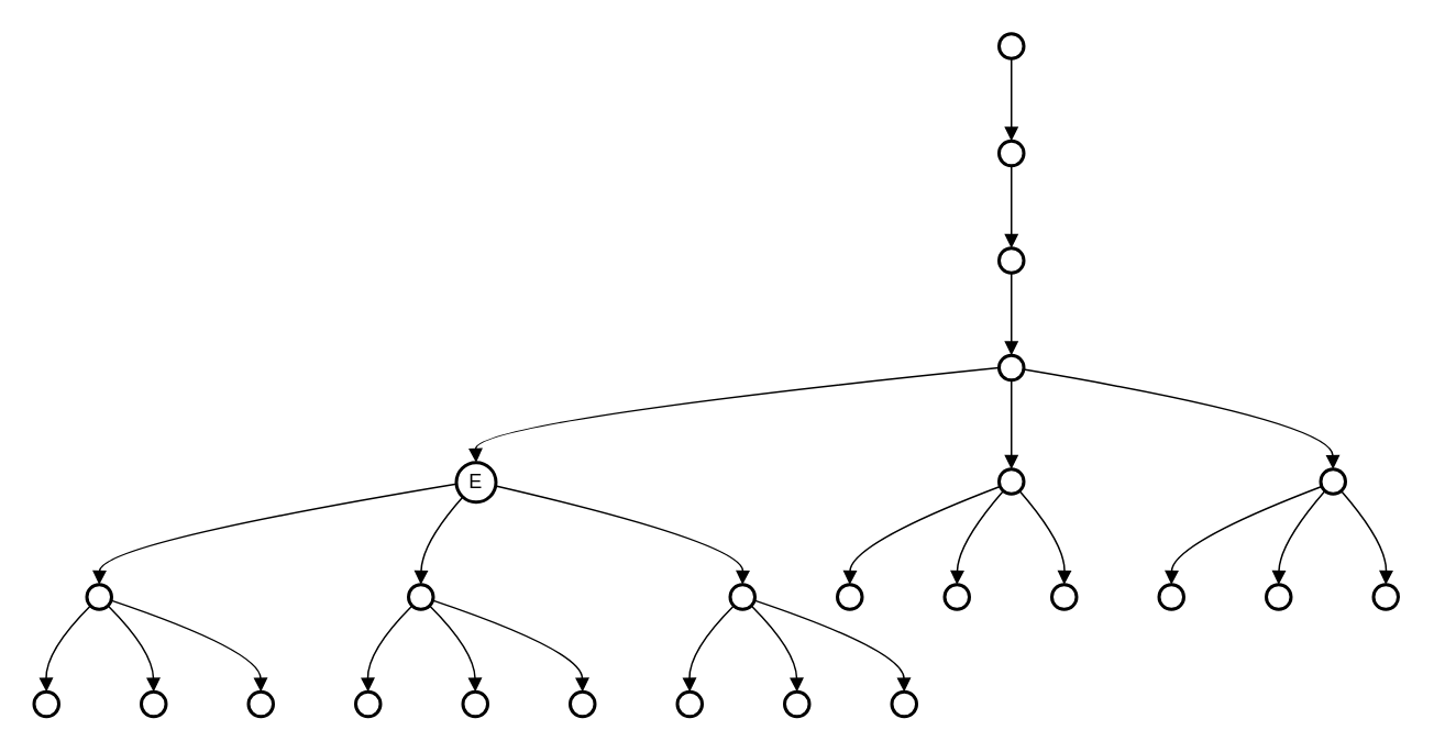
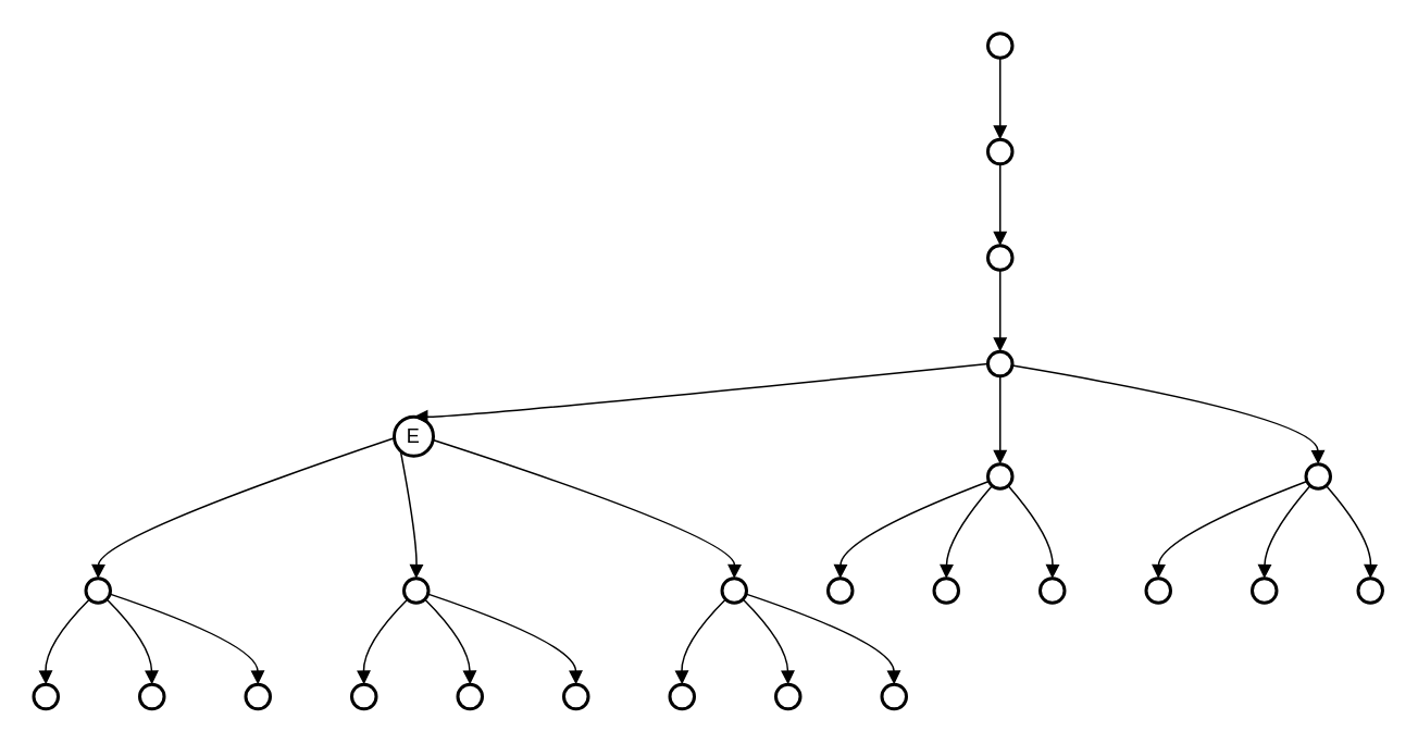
- <mxCell id="6" value="E" style="ellipse;aspect=fixed;strokeWidth=2;whiteSpace=wrap;" vertex="1" parent="1"><mxGeometry x="276" y="280" width="24" height="24" as="geometry" /></mxCell>
+ <mxCell id="6" value="E" style="ellipse;aspect=fixed;strokeWidth=2;whiteSpace=wrap;" vertex="1" parent="1"><mxGeometry x="241" y="255" width="24" height="24" as="geometry" /></mxCell>
